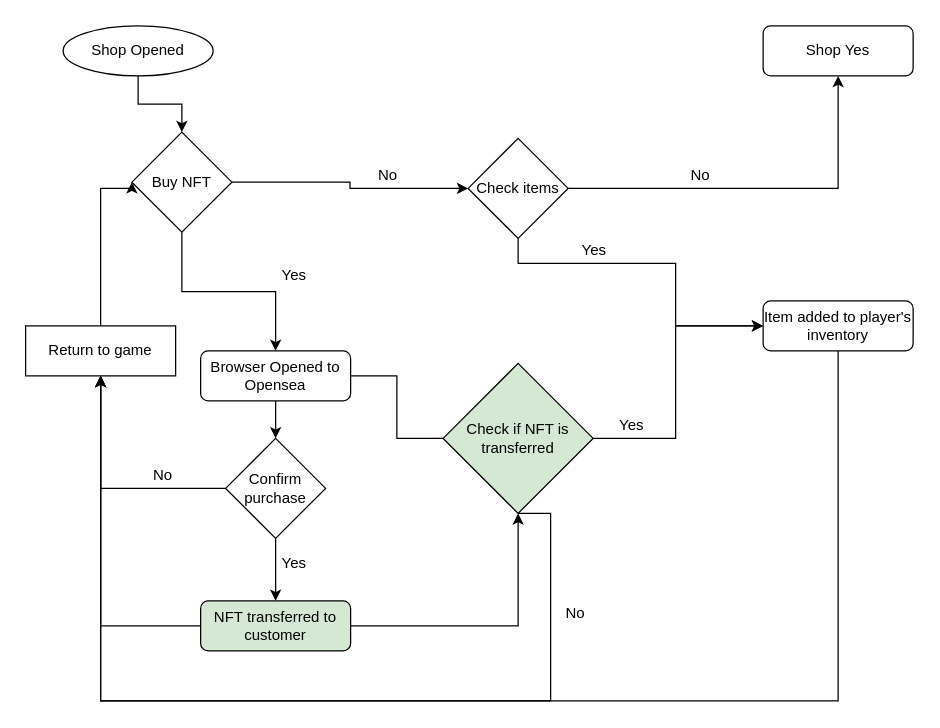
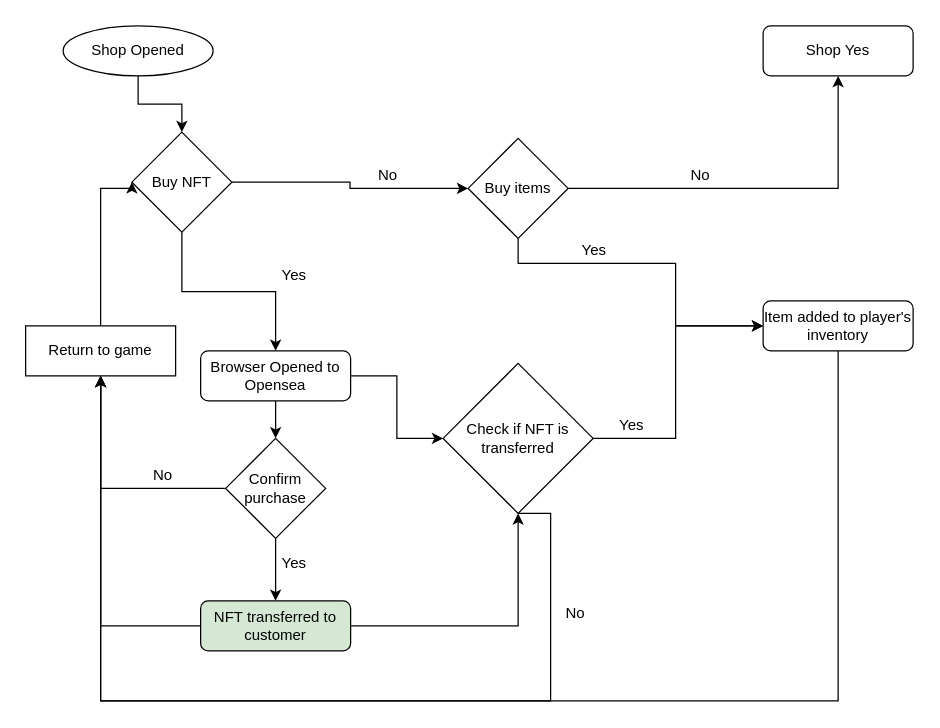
- <mxCell id="10" value="Check items" style="rhombus;whiteSpace=wrap;html=1;" parent="1" vertex="1"><mxGeometry x="374" y="110" width="80" height="80" as="geometry" /></mxCell>
+ <mxCell id="10" value="Buy items" style="rhombus;whiteSpace=wrap;html=1;" parent="1" vertex="1"><mxGeometry x="374" y="110" width="80" height="80" as="geometry" /></mxCell>
- <mxCell id="14" style="edgeStyle=orthogonalEdgeStyle;rounded=0;orthogonalLoop=1;jettySize=auto;html=1;entryX=0;entryY=0.5;entryDx=0;entryDy=0;endArrow=none;" parent="1" source="15" target="29" edge="1"><mxGeometry relative="1" as="geometry" /></mxCell>
+ <mxCell id="14" style="edgeStyle=orthogonalEdgeStyle;rounded=0;orthogonalLoop=1;jettySize=auto;html=1;entryX=0;entryY=0.5;entryDx=0;entryDy=0;" parent="1" source="15" target="29" edge="1"><mxGeometry relative="1" as="geometry" /></mxCell>
- <mxCell id="29" value="Check if NFT is transferred" style="rhombus;whiteSpace=wrap;html=1;fillColor=#d5e8d4;" parent="1" vertex="1"><mxGeometry x="354" y="290" width="120" height="120" as="geometry" /></mxCell>
+ <mxCell id="29" value="Check if NFT is transferred" style="rhombus;whiteSpace=wrap;html=1;" parent="1" vertex="1"><mxGeometry x="354" y="290" width="120" height="120" as="geometry" /></mxCell>
